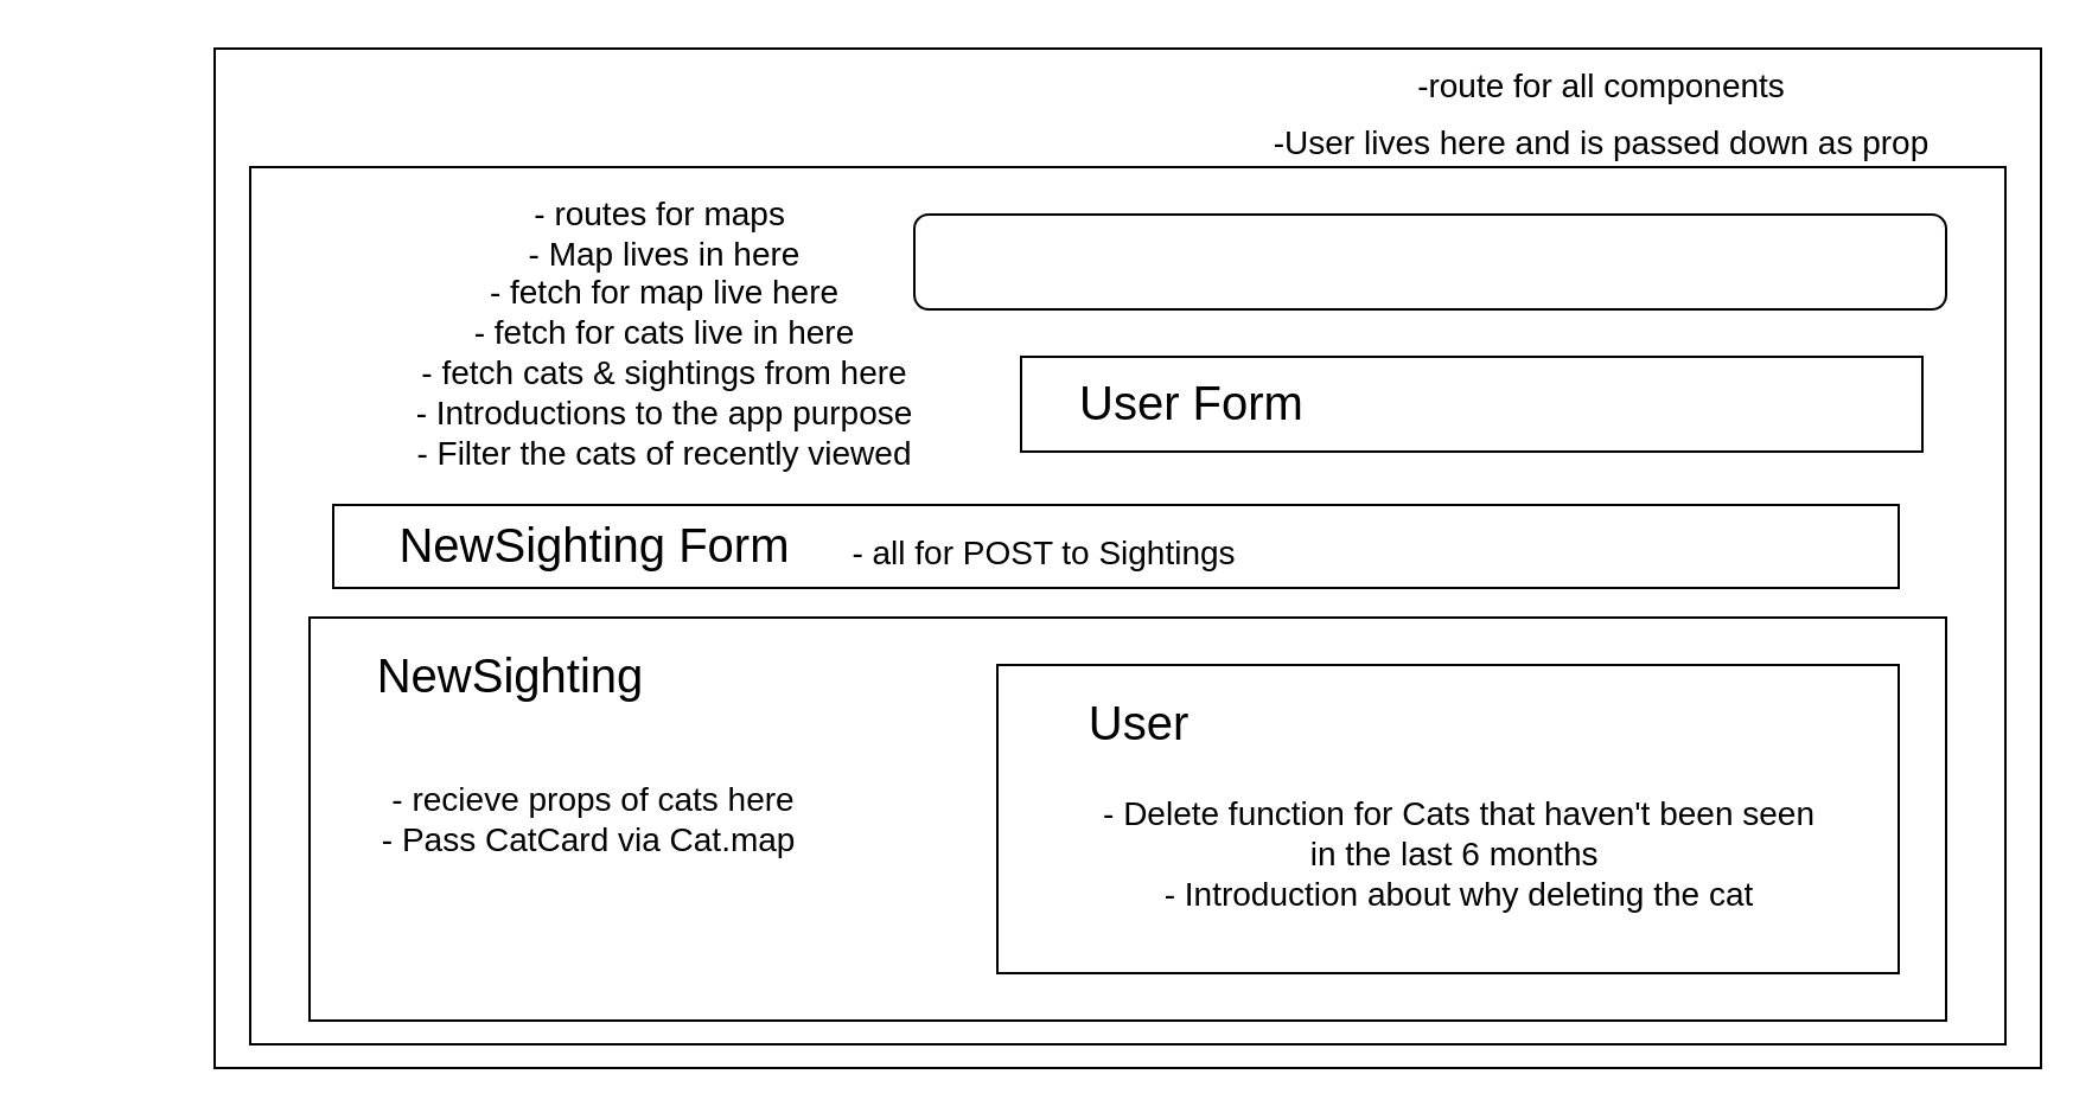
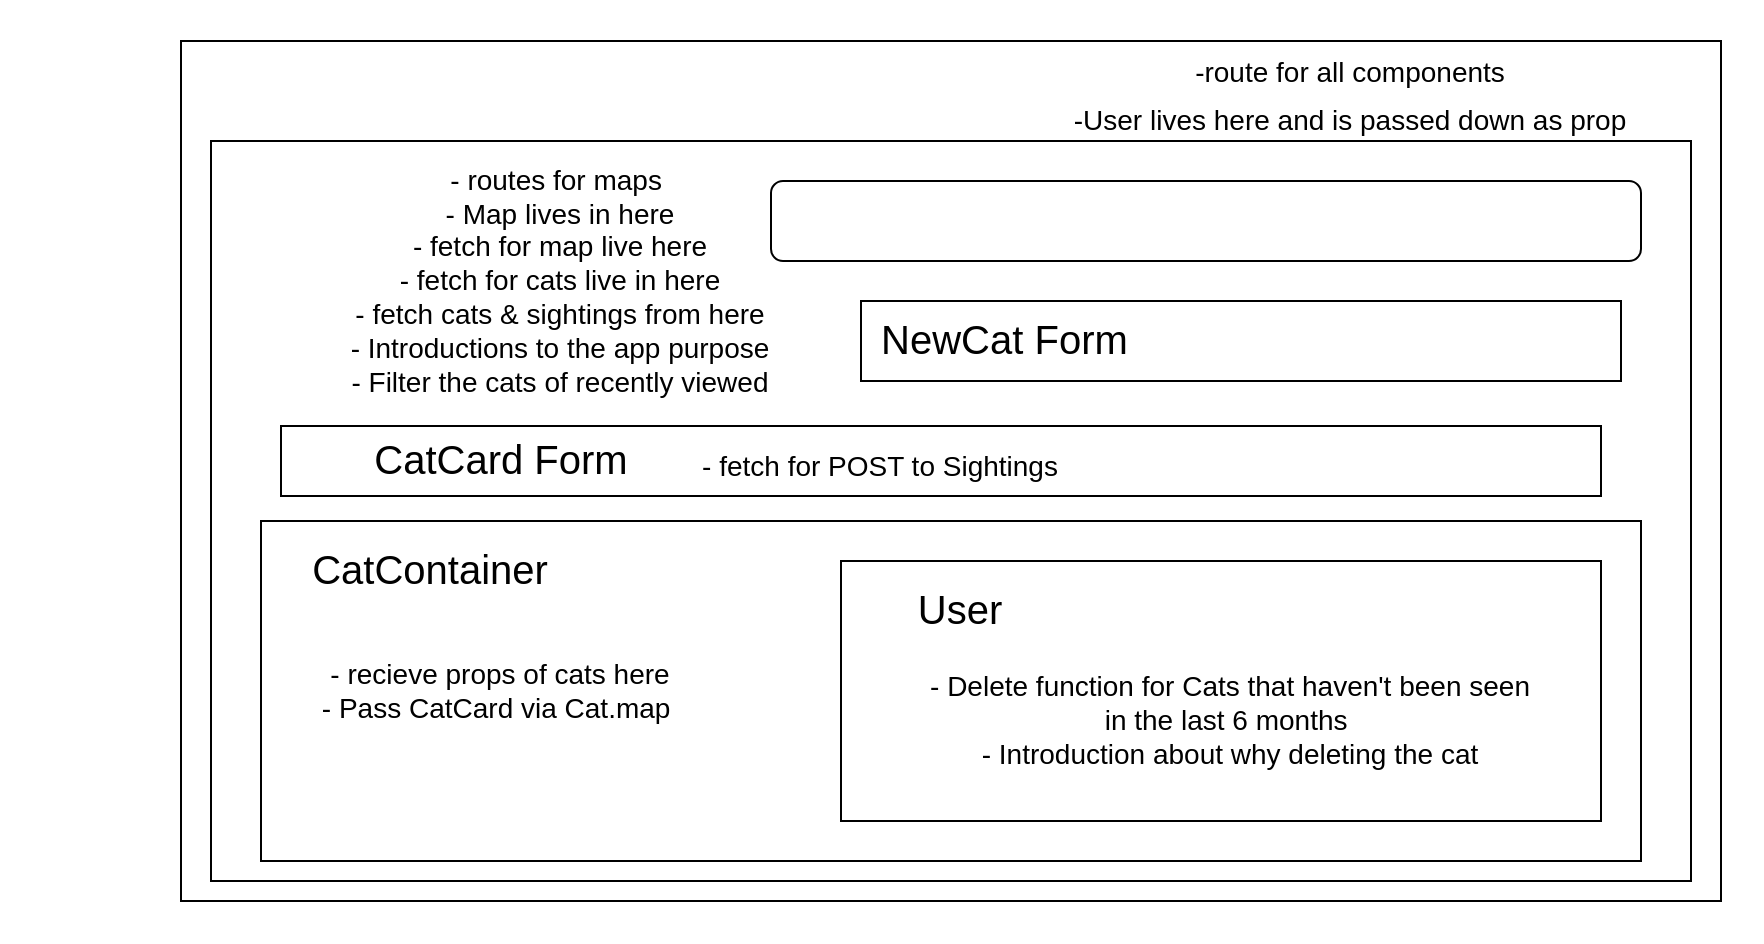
- <mxCell id="17" value="&lt;span style=&quot;font-size: 20px&quot;&gt;User Form&amp;nbsp;&lt;/span&gt;" style="text;html=1;strokeColor=none;fillColor=none;align=center;verticalAlign=middle;whiteSpace=wrap;rounded=0;fontSize=18;" parent="1" vertex="1"><mxGeometry x="410" y="155" width="190" height="30" as="geometry" /></mxCell>
+ <mxCell id="17" value="&lt;span style=&quot;font-size: 20px&quot;&gt;NewCat Form&amp;nbsp;&lt;/span&gt;" style="text;html=1;strokeColor=none;fillColor=none;align=center;verticalAlign=middle;whiteSpace=wrap;rounded=0;fontSize=18;" parent="1" vertex="1"><mxGeometry x="410" y="155" width="190" height="30" as="geometry" /></mxCell>
- <mxCell id="10" value="&lt;font style=&quot;font-size: 20px&quot;&gt;NewSighting Form&lt;/font&gt;" style="text;html=1;strokeColor=none;fillColor=none;align=center;verticalAlign=middle;whiteSpace=wrap;rounded=0;fontSize=18;" parent="1" vertex="1"><mxGeometry x="132.5" y="215" width="235" height="30" as="geometry" /></mxCell>
+ <mxCell id="10" value="&lt;font style=&quot;font-size: 20px&quot;&gt;CatCard Form&lt;/font&gt;" style="text;html=1;strokeColor=none;fillColor=none;align=center;verticalAlign=middle;whiteSpace=wrap;rounded=0;fontSize=18;" parent="1" vertex="1"><mxGeometry x="132.5" y="215" width="235" height="30" as="geometry" /></mxCell>
- <mxCell id="13" value="- all for POST to Sightings" style="text;html=1;strokeColor=none;fillColor=none;align=center;verticalAlign=middle;whiteSpace=wrap;rounded=0;fontSize=14;" parent="1" vertex="1"><mxGeometry x="320" y="217.5" width="240" height="30" as="geometry" /></mxCell>
+ <mxCell id="13" value="- fetch for POST to Sightings" style="text;html=1;strokeColor=none;fillColor=none;align=center;verticalAlign=middle;whiteSpace=wrap;rounded=0;fontSize=14;" parent="1" vertex="1"><mxGeometry x="320" y="217.5" width="240" height="30" as="geometry" /></mxCell>
- <mxCell id="6" value="&lt;font style=&quot;font-size: 20px&quot;&gt;NewSighting&lt;/font&gt;" style="text;html=1;strokeColor=none;fillColor=none;align=center;verticalAlign=middle;whiteSpace=wrap;rounded=0;fontSize=18;" parent="1" vertex="1"><mxGeometry x="145" y="270" width="140" height="30" as="geometry" /></mxCell>
+ <mxCell id="6" value="&lt;font style=&quot;font-size: 20px&quot;&gt;CatContainer&lt;/font&gt;" style="text;html=1;strokeColor=none;fillColor=none;align=center;verticalAlign=middle;whiteSpace=wrap;rounded=0;fontSize=18;" parent="1" vertex="1"><mxGeometry x="145" y="270" width="140" height="30" as="geometry" /></mxCell>
